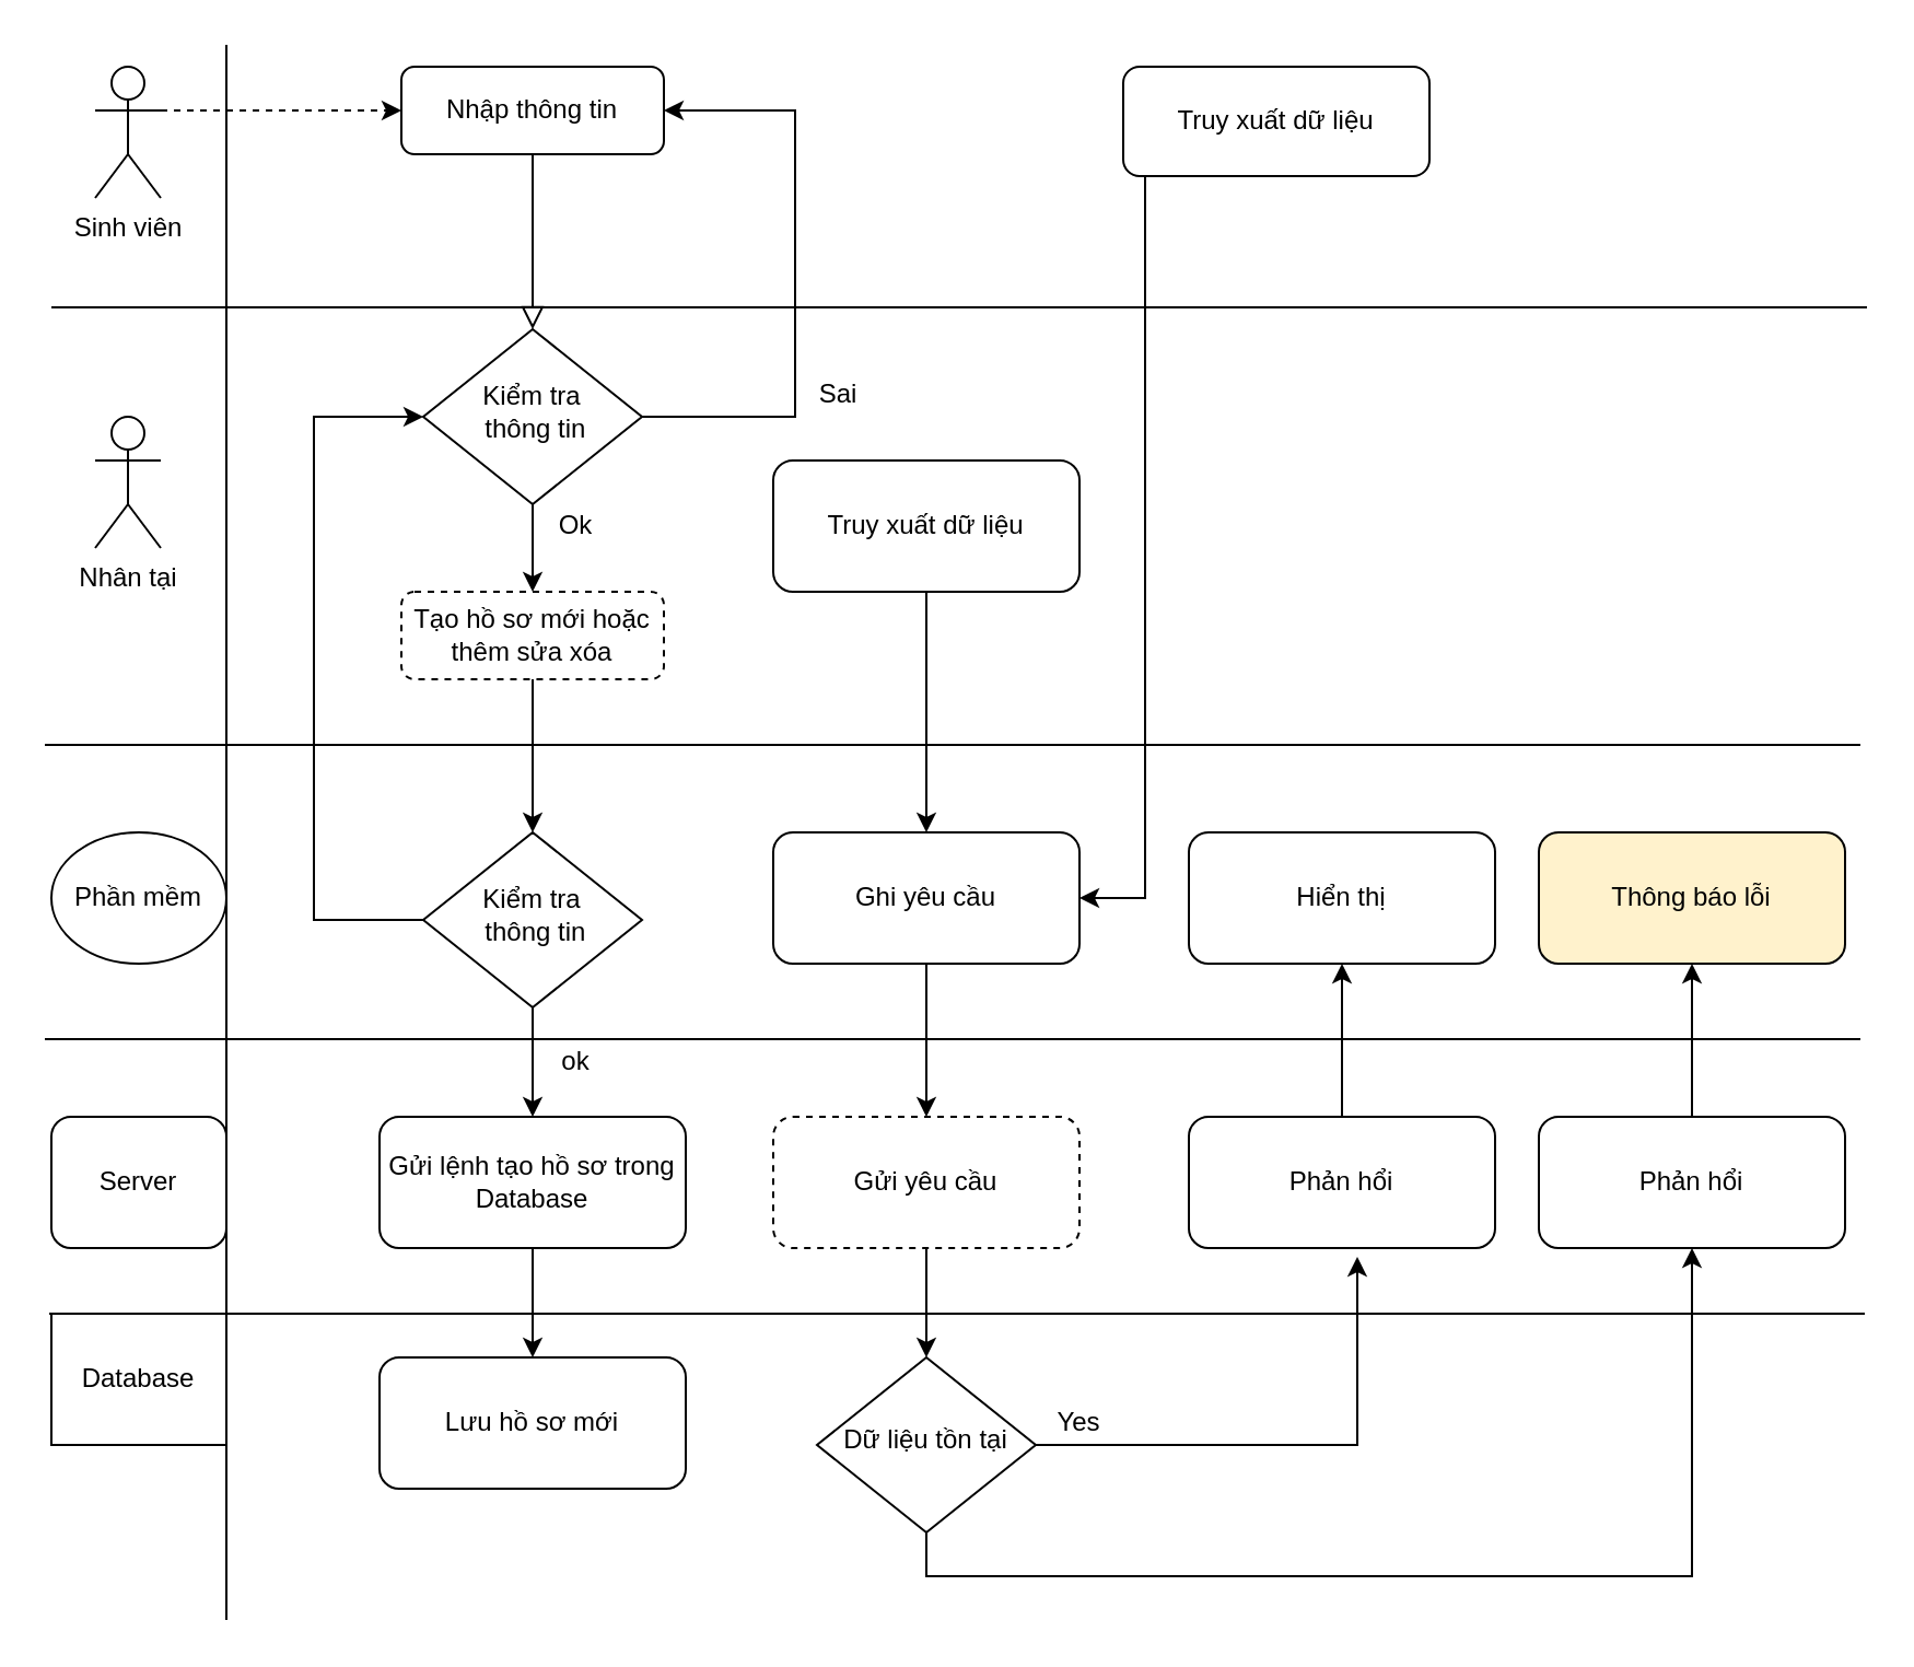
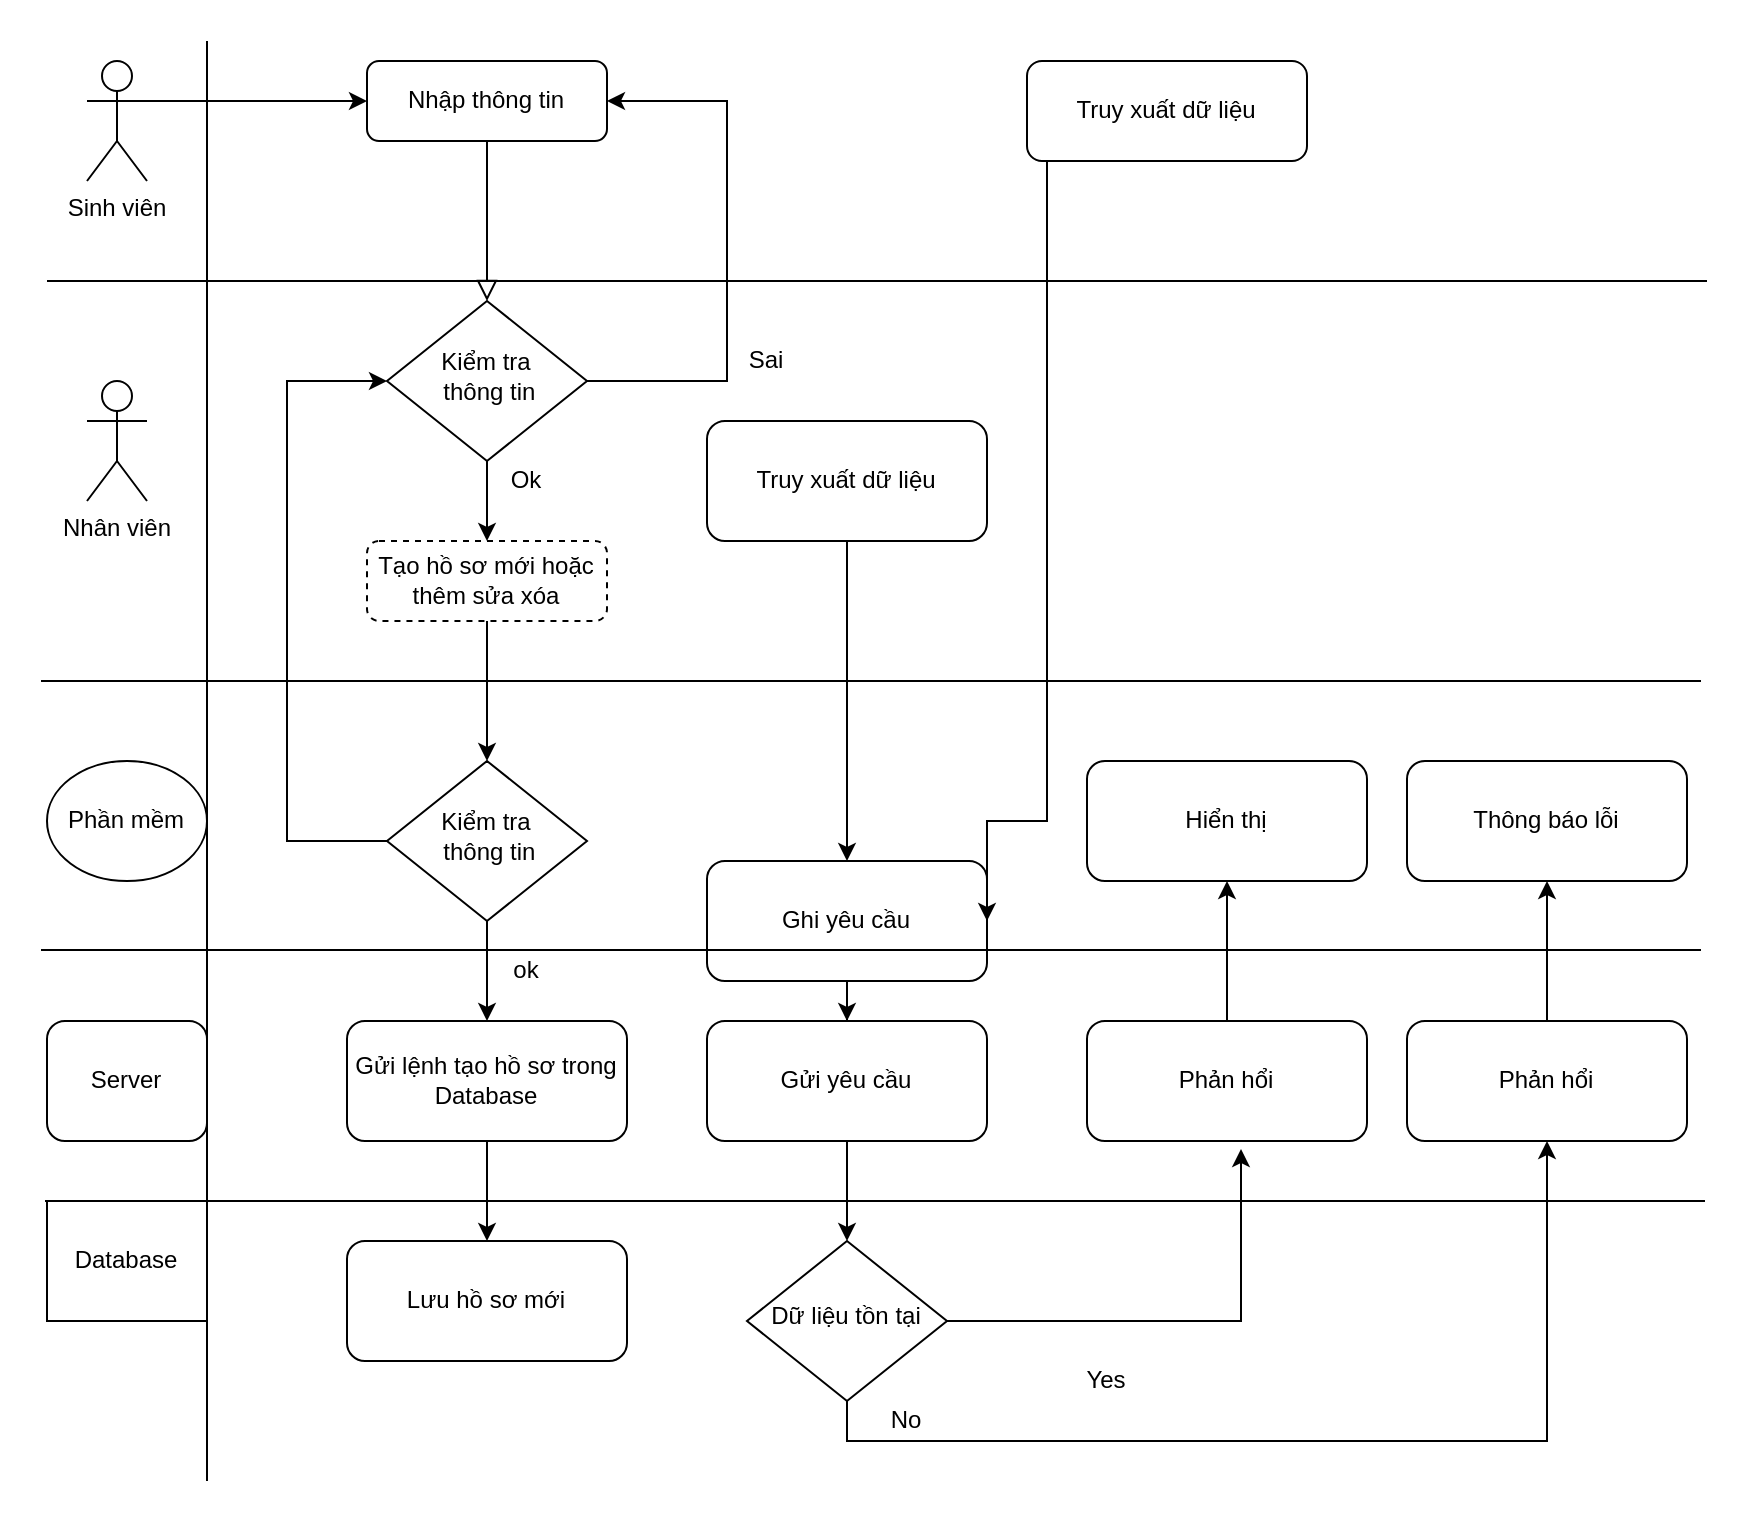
- <mxCell id="10" style="edgeStyle=orthogonalEdgeStyle;rounded=0;orthogonalLoop=1;jettySize=auto;html=1;exitX=1;exitY=0.333;exitDx=0;exitDy=0;exitPerimeter=0;entryX=0;entryY=0.5;entryDx=0;entryDy=0;dashed=1;" edge="1" parent="1" source="11" target="3"><mxGeometry relative="1" as="geometry" /></mxCell>
+ <mxCell id="10" style="edgeStyle=orthogonalEdgeStyle;rounded=0;orthogonalLoop=1;jettySize=auto;html=1;exitX=1;exitY=0.333;exitDx=0;exitDy=0;exitPerimeter=0;entryX=0;entryY=0.5;entryDx=0;entryDy=0;" edge="1" parent="1" source="11" target="3"><mxGeometry relative="1" as="geometry" /></mxCell>
- <mxCell id="9" value="Nhân tại" style="shape=umlActor;verticalLabelPosition=bottom;verticalAlign=top;html=1;outlineConnect=0;" vertex="1" parent="1"><mxGeometry x="43" y="190" width="30" height="60" as="geometry" /></mxCell>
+ <mxCell id="9" value="Nhân viên" style="shape=umlActor;verticalLabelPosition=bottom;verticalAlign=top;html=1;outlineConnect=0;" vertex="1" parent="1"><mxGeometry x="43" y="190" width="30" height="60" as="geometry" /></mxCell>
- <mxCell id="30" value="Ghi yêu cầu" style="rounded=1;whiteSpace=wrap;html=1;fontSize=12;glass=0;strokeWidth=1;shadow=0;" vertex="1" parent="1"><mxGeometry x="353" y="380" width="140" height="60" as="geometry" /></mxCell>
+ <mxCell id="30" value="Ghi yêu cầu" style="rounded=1;whiteSpace=wrap;html=1;fontSize=12;glass=0;strokeWidth=1;shadow=0;" vertex="1" parent="1"><mxGeometry x="353" y="430" width="140" height="60" as="geometry" /></mxCell>
- <mxCell id="47" value="Thông báo lỗi" style="rounded=1;whiteSpace=wrap;html=1;fontSize=12;glass=0;strokeWidth=1;shadow=0;fillColor=#fff2cc;" vertex="1" parent="1"><mxGeometry x="703" y="380" width="140" height="60" as="geometry" /></mxCell>
+ <mxCell id="47" value="Thông báo lỗi" style="rounded=1;whiteSpace=wrap;html=1;fontSize=12;glass=0;strokeWidth=1;shadow=0;" vertex="1" parent="1"><mxGeometry x="703" y="380" width="140" height="60" as="geometry" /></mxCell>
- <mxCell id="28" value="Gửi yêu cầu" style="rounded=1;whiteSpace=wrap;html=1;fontSize=12;glass=0;strokeWidth=1;shadow=0;dashed=1;" vertex="1" parent="1"><mxGeometry x="353" y="510" width="140" height="60" as="geometry" /></mxCell>
+ <mxCell id="28" value="Gửi yêu cầu" style="rounded=1;whiteSpace=wrap;html=1;fontSize=12;glass=0;strokeWidth=1;shadow=0;" vertex="1" parent="1"><mxGeometry x="353" y="510" width="140" height="60" as="geometry" /></mxCell>
- <mxCell id="43" value="Yes" style="text;html=1;strokeColor=none;fillColor=none;align=center;verticalAlign=middle;whiteSpace=wrap;rounded=0;" vertex="1" parent="1"><mxGeometry x="473" y="640" width="40" height="20" as="geometry" /></mxCell>
+ <mxCell id="43" value="Yes" style="text;html=1;strokeColor=none;fillColor=none;align=center;verticalAlign=middle;whiteSpace=wrap;rounded=0;" vertex="1" parent="1"><mxGeometry x="533" y="680" width="40" height="20" as="geometry" /></mxCell>
+ <mxCell id="44" value="No" style="text;html=1;strokeColor=none;fillColor=none;align=center;verticalAlign=middle;whiteSpace=wrap;rounded=0;" vertex="1" parent="1"><mxGeometry x="433" y="700" width="40" height="20" as="geometry" /></mxCell>
